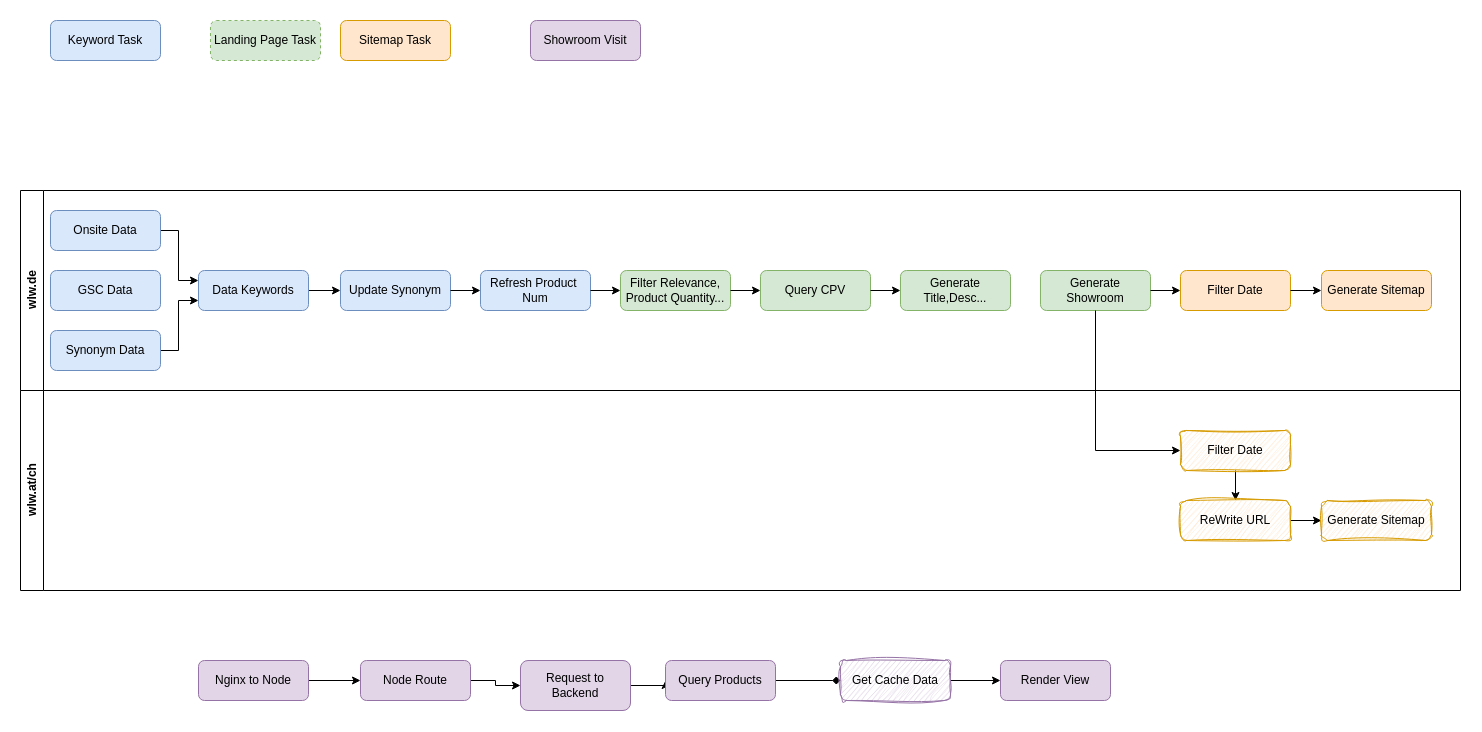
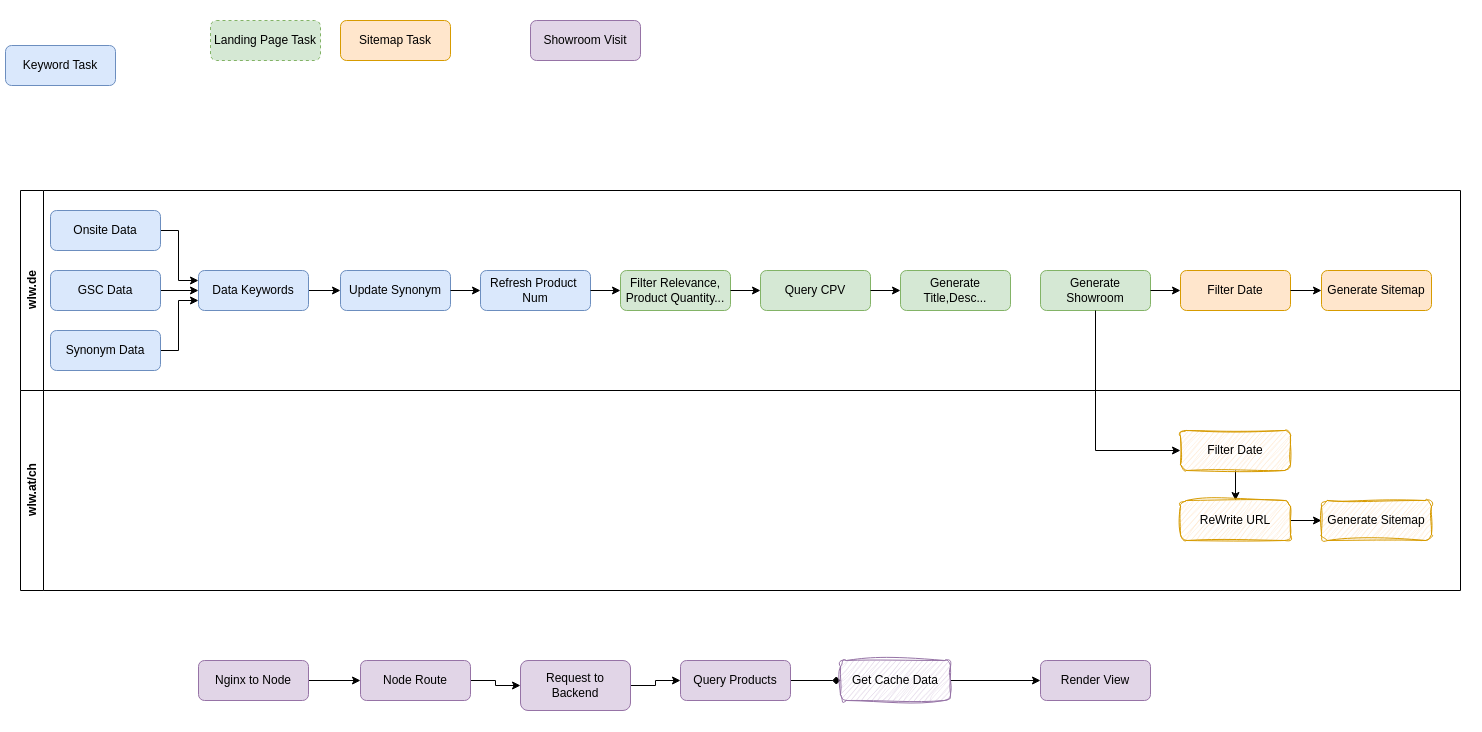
- <mxCell id="6" value="Keyword Task" style="rounded=1;whiteSpace=wrap;html=1;fillColor=#dae8fc;strokeColor=#6c8ebf;" parent="1" vertex="1"><mxGeometry x="50" y="20" width="110" height="40" as="geometry" /></mxCell>
+ <mxCell id="6" value="Keyword Task" style="rounded=1;whiteSpace=wrap;html=1;fillColor=#dae8fc;strokeColor=#6c8ebf;" parent="1" vertex="1"><mxGeometry x="5" y="45" width="110" height="40" as="geometry" /></mxCell>
+ <mxCell id="2" style="edgeStyle=orthogonalEdgeStyle;rounded=0;orthogonalLoop=1;jettySize=auto;html=1;exitX=1;exitY=0.5;exitDx=0;exitDy=0;entryX=0;entryY=0.5;entryDx=0;entryDy=0;" parent="1" source="3" target="5" edge="1"><mxGeometry relative="1" as="geometry" /></mxCell>
- <mxCell id="41" value="Query Products" style="rounded=1;whiteSpace=wrap;html=1;fillColor=#e1d5e7;strokeColor=#9673a6;" vertex="1" parent="1"><mxGeometry x="665" y="660" width="110" height="40" as="geometry" /></mxCell>
+ <mxCell id="41" value="Query Products" style="rounded=1;whiteSpace=wrap;html=1;fillColor=#e1d5e7;strokeColor=#9673a6;" vertex="1" parent="1"><mxGeometry x="680" y="660" width="110" height="40" as="geometry" /></mxCell>
- <mxCell id="44" value="Render View" style="rounded=1;whiteSpace=wrap;html=1;fillColor=#e1d5e7;strokeColor=#9673a6;" vertex="1" parent="1"><mxGeometry x="1000" y="660" width="110" height="40" as="geometry" /></mxCell>
+ <mxCell id="44" value="Render View" style="rounded=1;whiteSpace=wrap;html=1;fillColor=#e1d5e7;strokeColor=#9673a6;" vertex="1" parent="1"><mxGeometry x="1040" y="660" width="110" height="40" as="geometry" /></mxCell>
